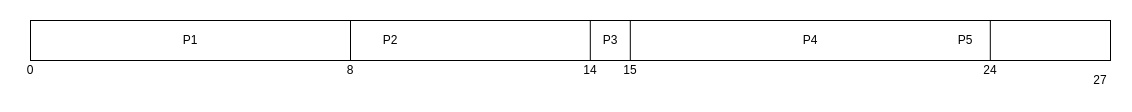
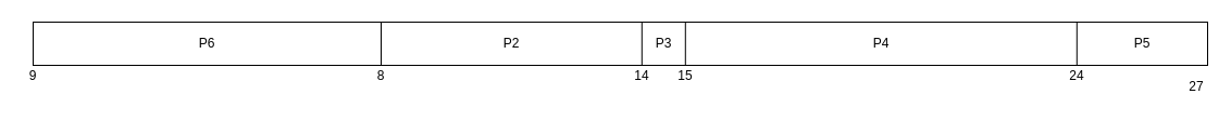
- <mxCell id="13" value="P1" style="text;html=1;strokeColor=none;fillColor=none;align=center;verticalAlign=middle;whiteSpace=wrap;rounded=0;" vertex="1" parent="1"><mxGeometry x="170" y="30" width="40" height="20" as="geometry" /></mxCell>
+ <mxCell id="13" value="P6" style="text;html=1;strokeColor=none;fillColor=none;align=center;verticalAlign=middle;whiteSpace=wrap;rounded=0;" vertex="1" parent="1"><mxGeometry x="170" y="30" width="40" height="20" as="geometry" /></mxCell>
- <mxCell id="14" value="P2" style="text;html=1;strokeColor=none;fillColor=none;align=center;verticalAlign=middle;whiteSpace=wrap;rounded=0;" vertex="1" parent="1"><mxGeometry x="370" y="30" width="40" height="20" as="geometry" /></mxCell>
+ <mxCell id="14" value="P2" style="text;html=1;strokeColor=none;fillColor=none;align=center;verticalAlign=middle;whiteSpace=wrap;rounded=0;" vertex="1" parent="1"><mxGeometry x="450" y="30" width="40" height="20" as="geometry" /></mxCell>
- <mxCell id="17" value="P5" style="text;html=1;strokeColor=none;fillColor=none;align=center;verticalAlign=middle;whiteSpace=wrap;rounded=0;" vertex="1" parent="1"><mxGeometry x="945" y="30" width="40" height="20" as="geometry" /></mxCell>
+ <mxCell id="17" value="P5" style="text;html=1;strokeColor=none;fillColor=none;align=center;verticalAlign=middle;whiteSpace=wrap;rounded=0;" vertex="1" parent="1"><mxGeometry x="1030" y="30" width="40" height="20" as="geometry" /></mxCell>
- <mxCell id="3" value="0" style="text;html=1;strokeColor=none;fillColor=none;align=center;verticalAlign=middle;whiteSpace=wrap;rounded=0;" vertex="1" parent="1"><mxGeometry x="20" y="60" width="20" height="20" as="geometry" /></mxCell>
+ <mxCell id="3" value="9" style="text;html=1;strokeColor=none;fillColor=none;align=center;verticalAlign=middle;whiteSpace=wrap;rounded=0;" vertex="1" parent="1"><mxGeometry x="20" y="60" width="20" height="20" as="geometry" /></mxCell>
